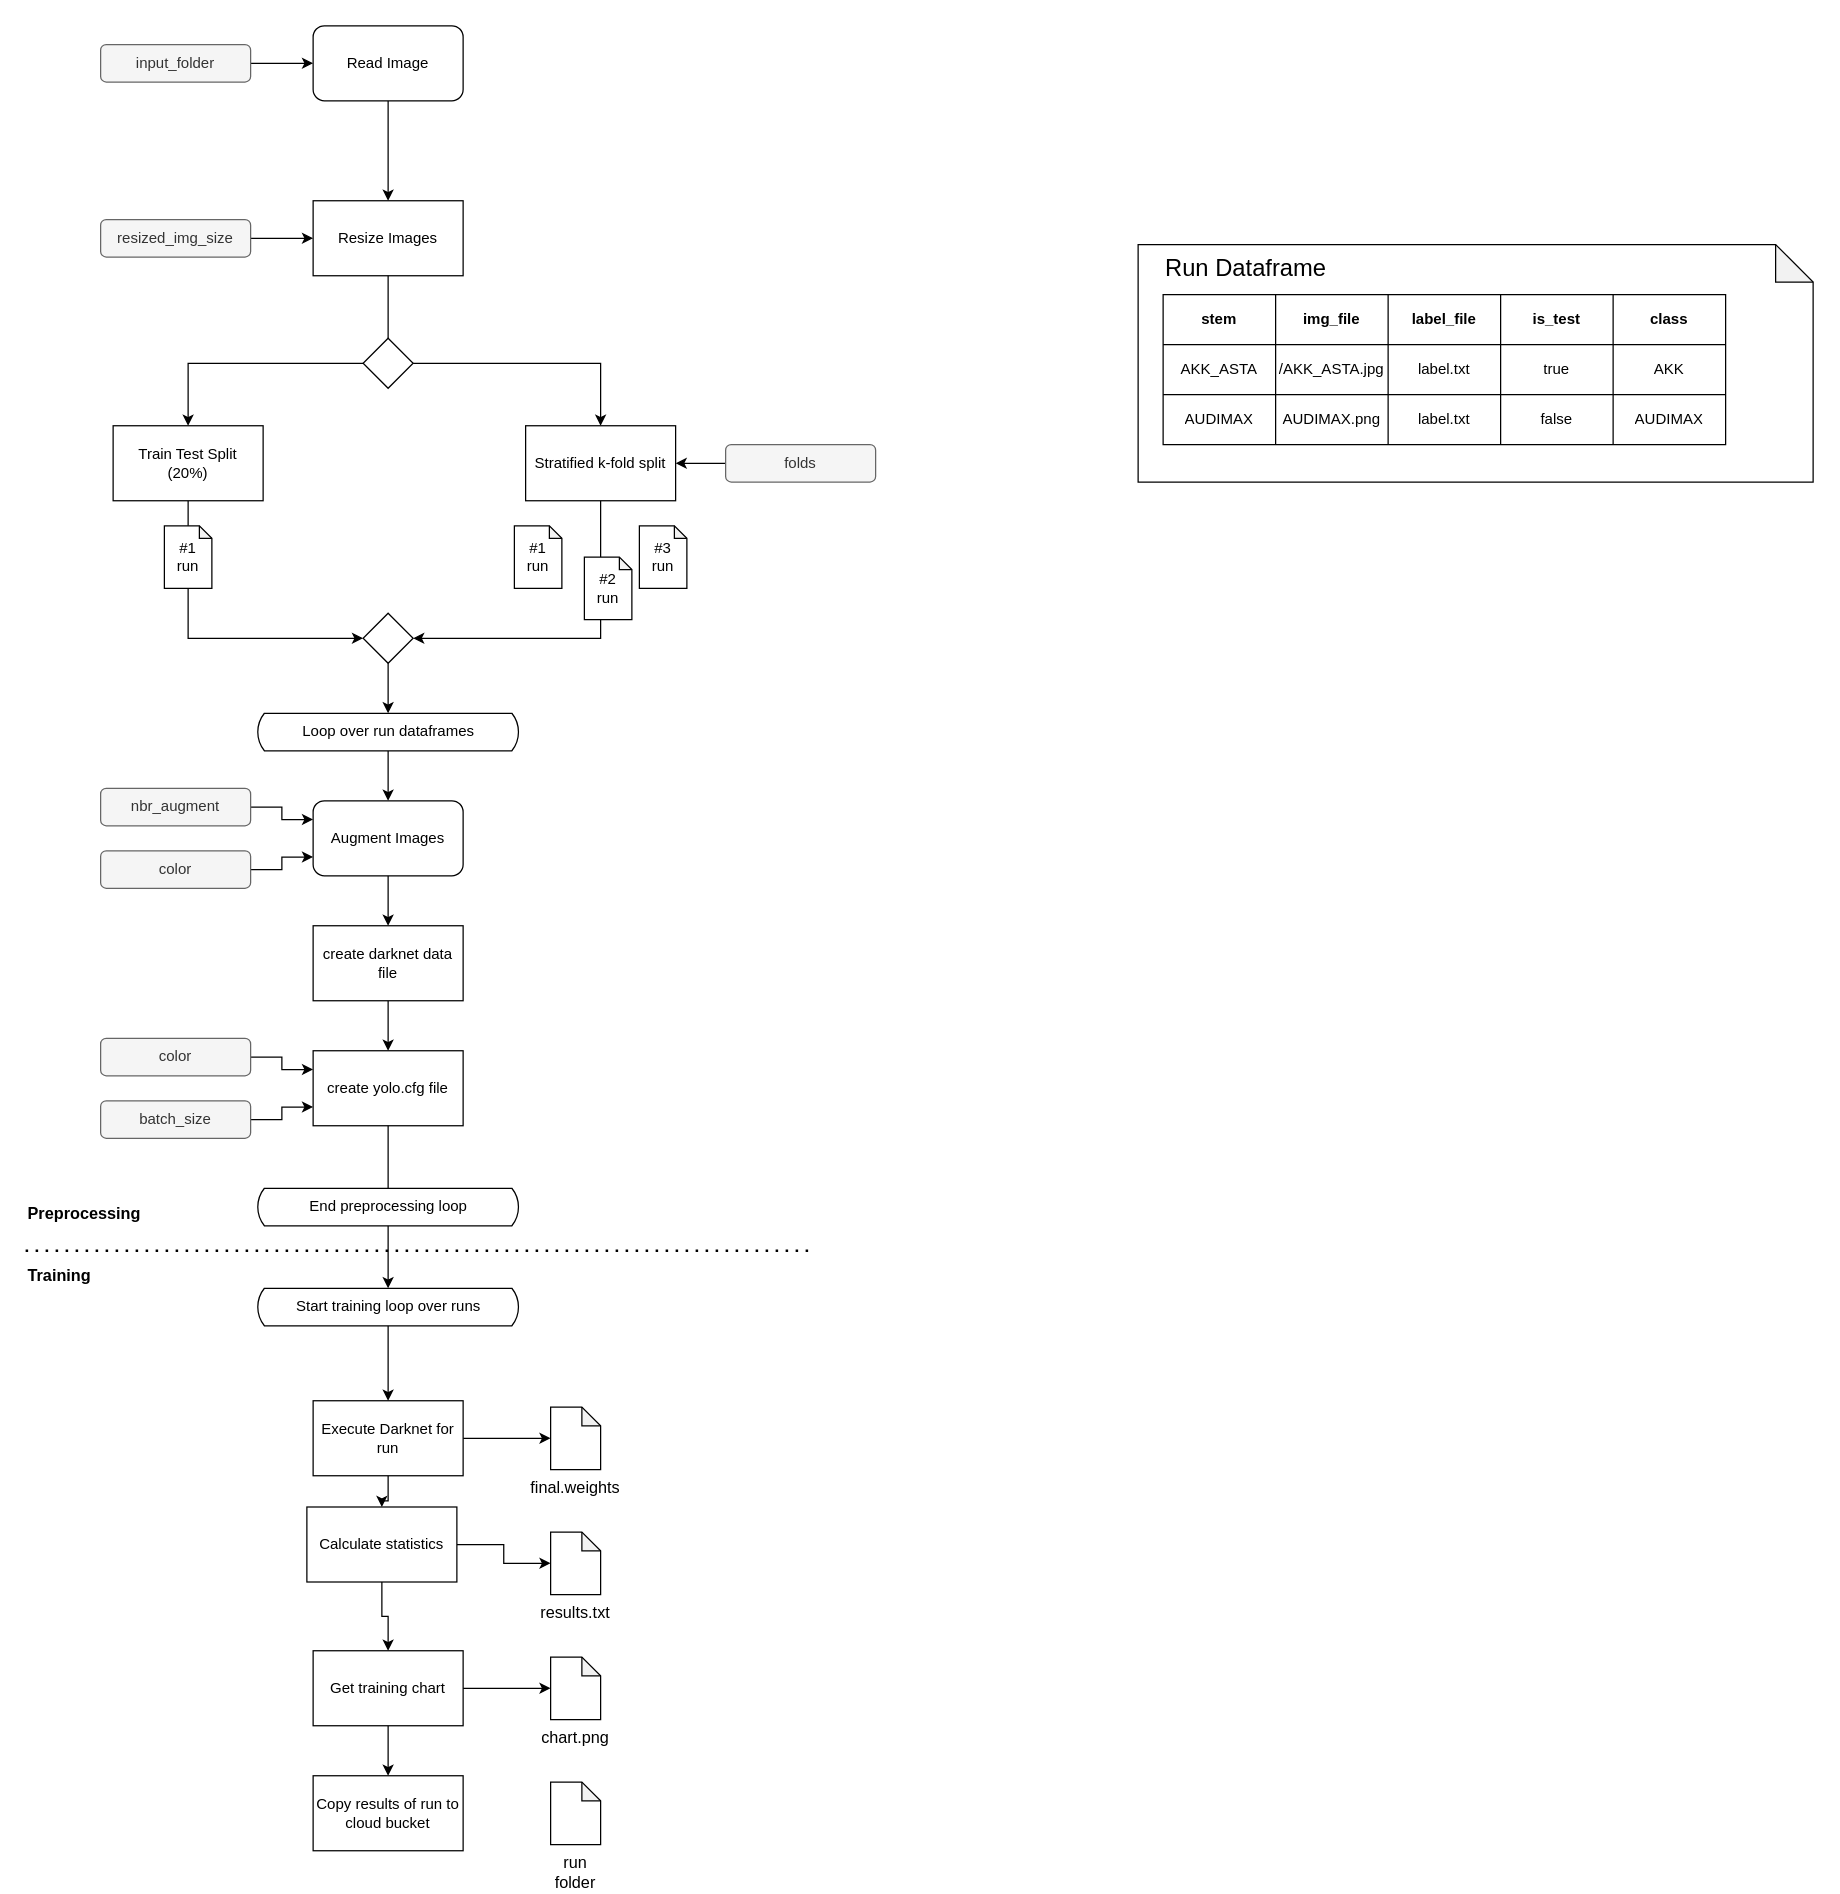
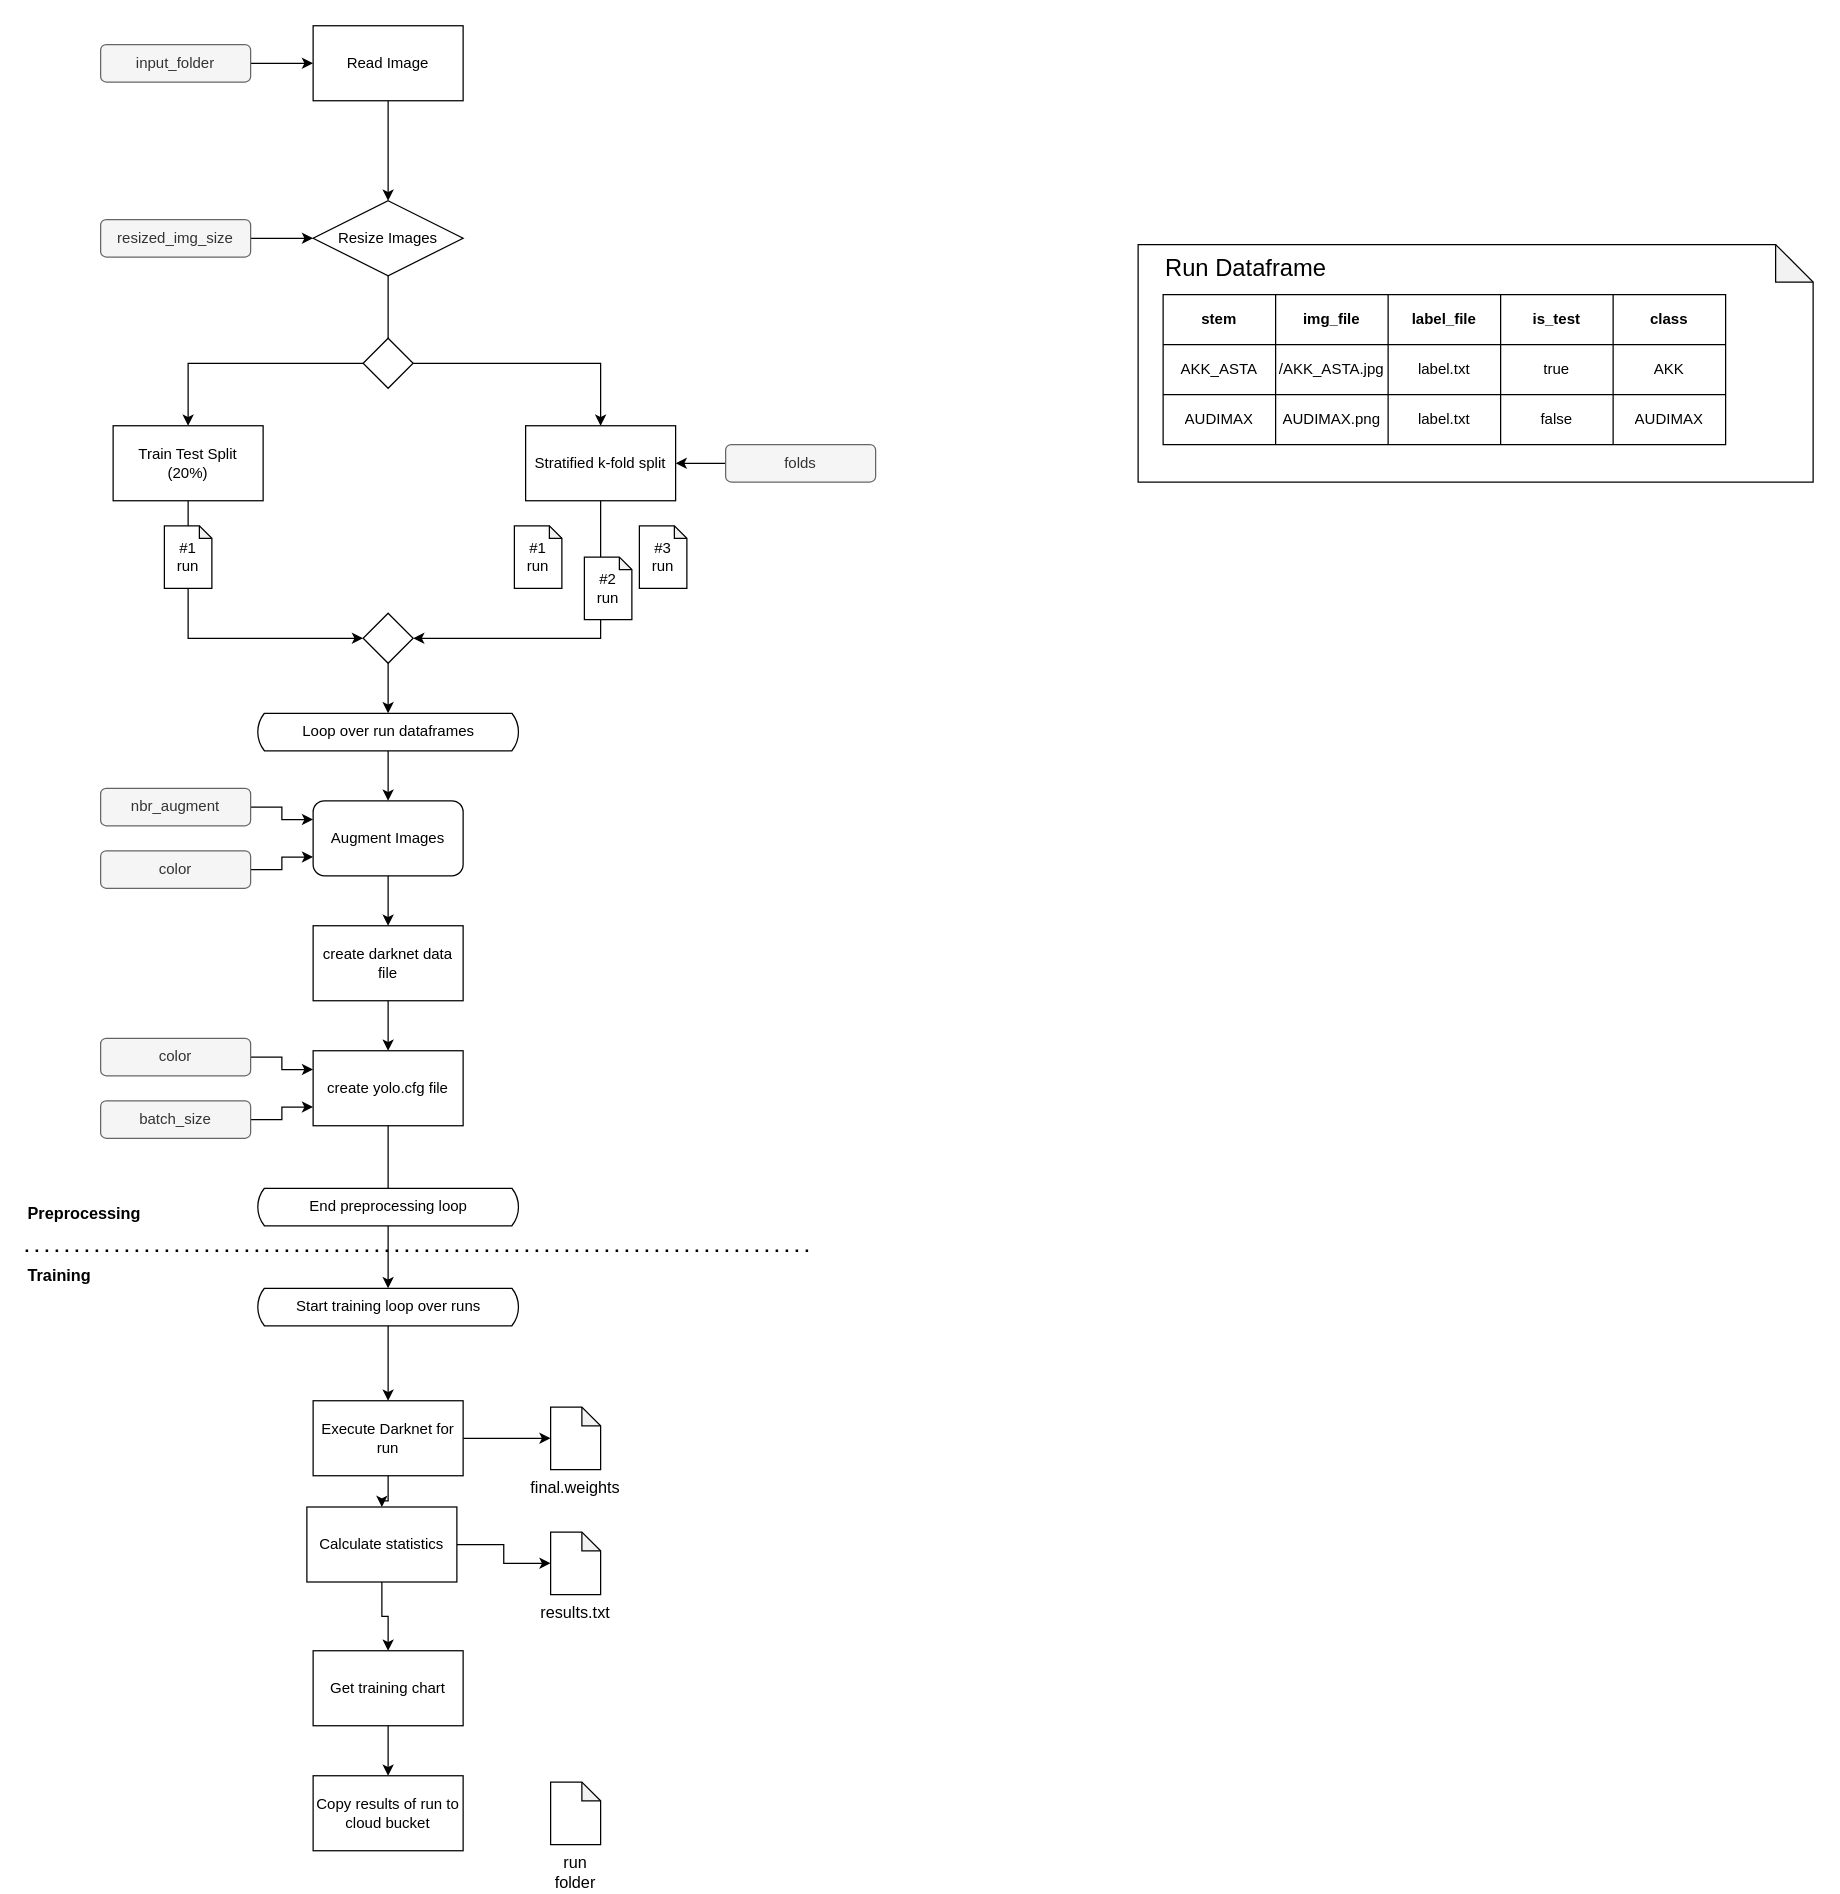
- <mxCell id="3" value="Read Image" style="whiteSpace=wrap;html=1;rounded=1;" vertex="1" parent="1"><mxGeometry x="250" y="20" width="120" height="60" as="geometry" /></mxCell>
+ <mxCell id="3" value="Read Image" style="rounded=0;whiteSpace=wrap;html=1;" vertex="1" parent="1"><mxGeometry x="250" y="20" width="120" height="60" as="geometry" /></mxCell>
- <mxCell id="7" value="Resize Images" style="rounded=0;whiteSpace=wrap;html=1;" vertex="1" parent="1"><mxGeometry x="250" y="160" width="120" height="60" as="geometry" /></mxCell>
+ <mxCell id="7" value="Resize Images" style="rhombus;whiteSpace=wrap;html=1;" vertex="1" parent="1"><mxGeometry x="250" y="160" width="120" height="60" as="geometry" /></mxCell>
- <mxCell id="76" style="edgeStyle=orthogonalEdgeStyle;rounded=0;orthogonalLoop=1;jettySize=auto;html=1;exitX=1;exitY=0.5;exitDx=0;exitDy=0;entryX=0;entryY=0.5;entryDx=0;entryDy=0;entryPerimeter=0;fontSize=13;" edge="1" parent="1" target="77" source="73"><mxGeometry relative="1" as="geometry"><mxPoint x="370" y="1345" as="sourcePoint" /></mxGeometry></mxCell>
- <mxCell id="77" value="chart.png" style="shape=note;whiteSpace=wrap;html=1;backgroundOutline=1;darkOpacity=0.05;fontSize=13;align=center;labelPosition=center;verticalLabelPosition=bottom;verticalAlign=top;size=15;" vertex="1" parent="1"><mxGeometry x="440" y="1325" width="40" height="50" as="geometry" /></mxCell>
